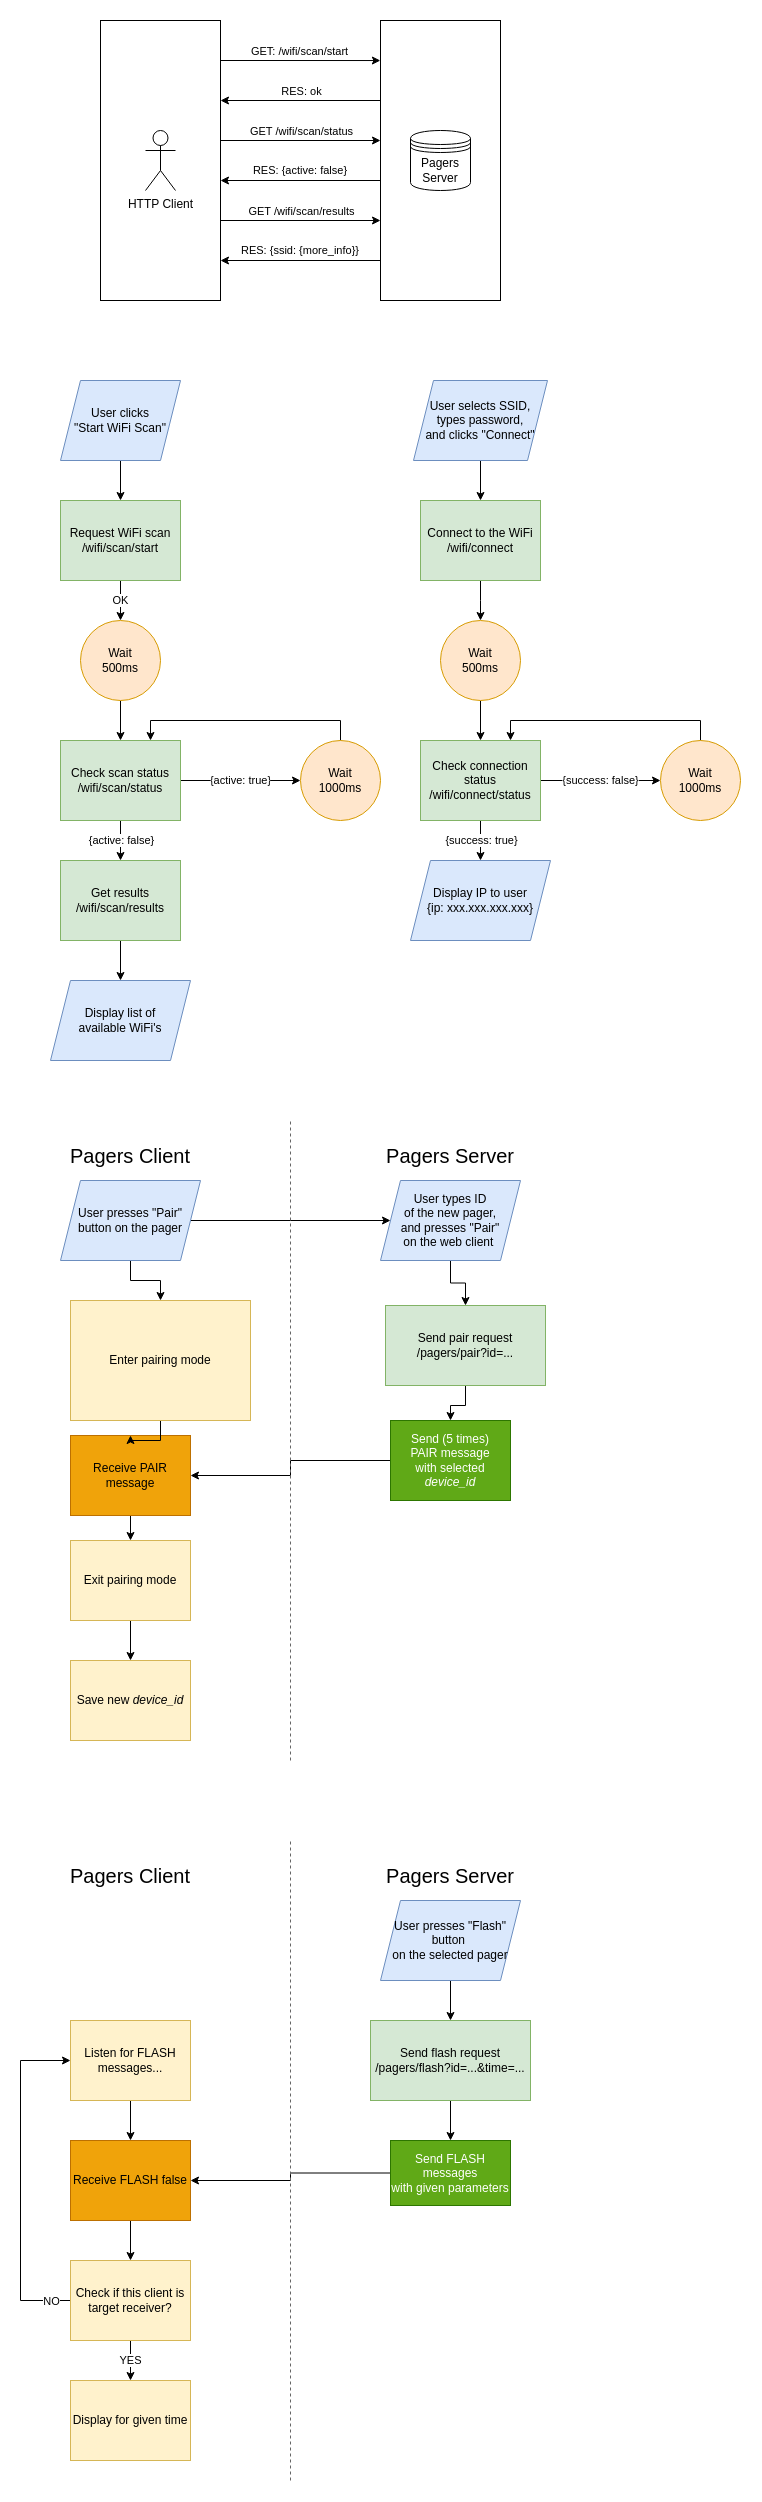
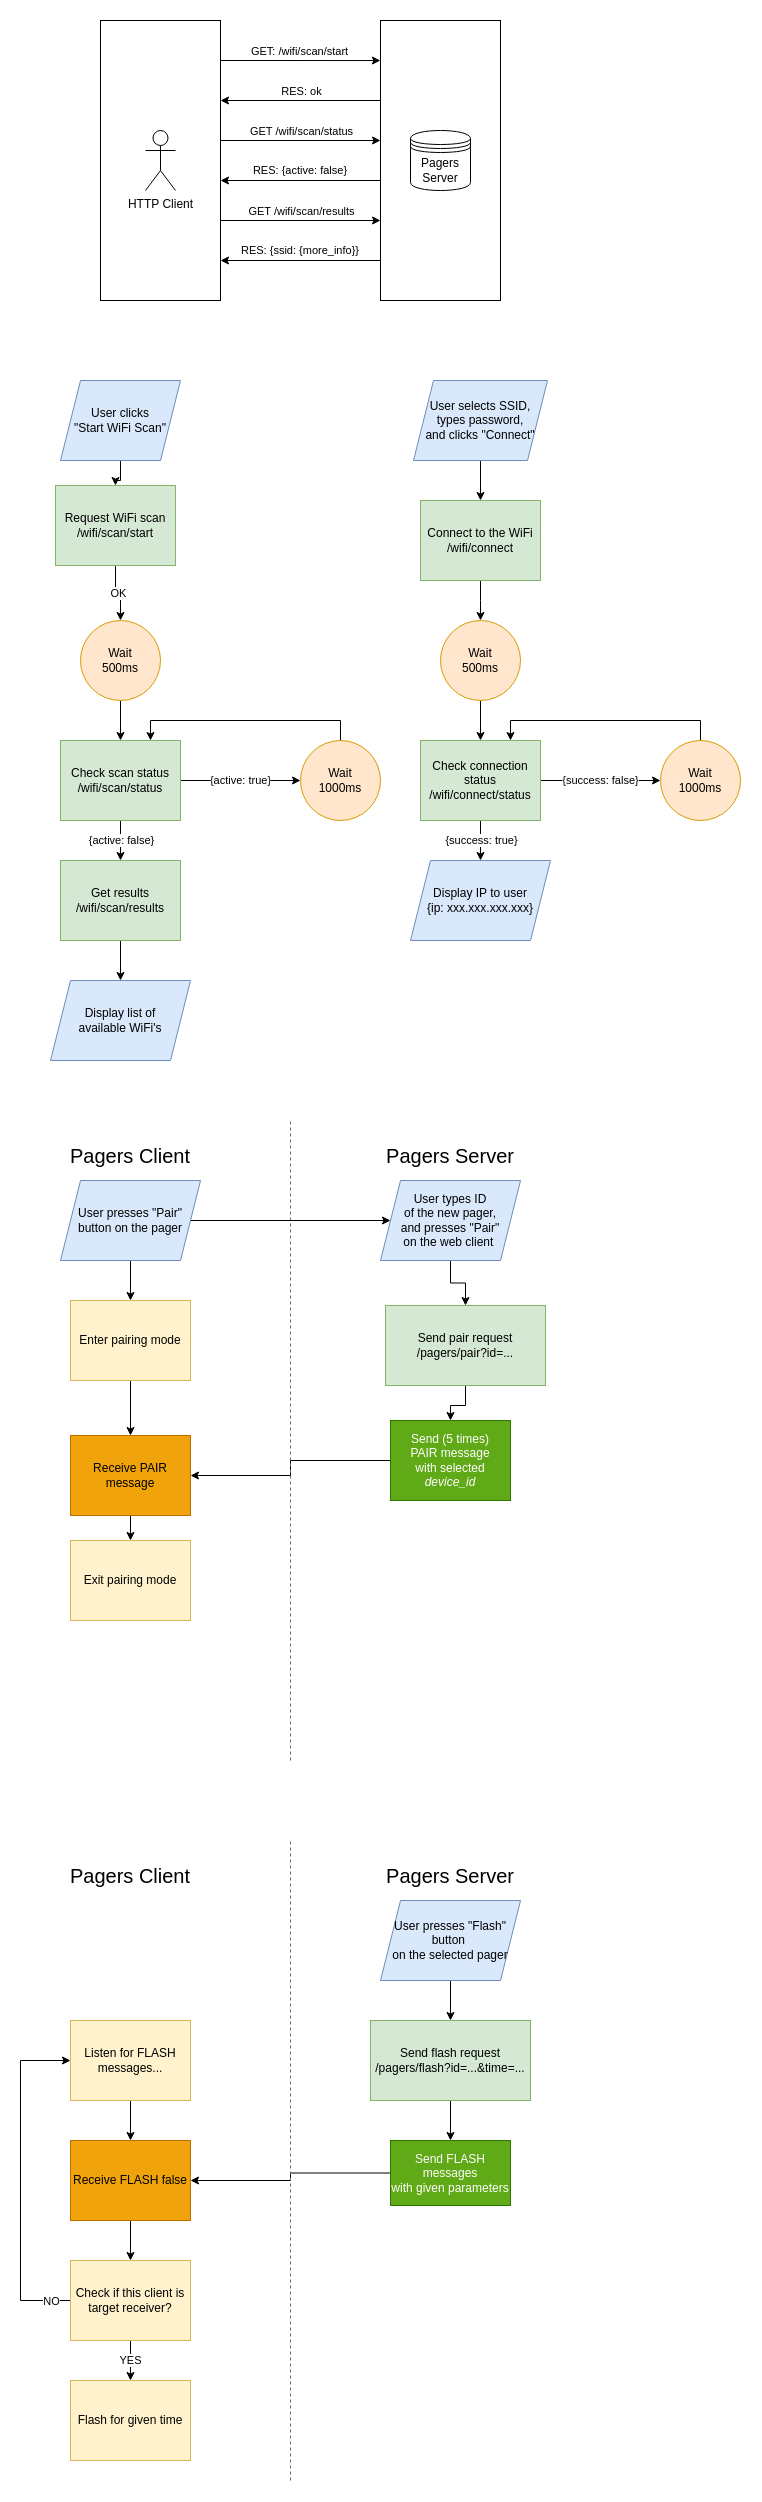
- <mxCell id="19" value="Request WiFi scan&lt;br&gt;/wifi/scan/start" style="rounded=0;whiteSpace=wrap;html=1;fillColor=#d5e8d4;strokeColor=#82b366;" parent="1" vertex="1"><mxGeometry y="500" width="120" height="80" as="geometry" x="60" /></mxCell>
+ <mxCell id="19" value="Request WiFi scan&lt;br&gt;/wifi/scan/start" style="rounded=0;whiteSpace=wrap;html=1;fillColor=#d5e8d4;strokeColor=#82b366;" parent="1" vertex="1"><mxGeometry x="55" y="485" width="120" height="80" as="geometry" /></mxCell>
- <mxCell id="56" value="Enter pairing mode" style="rounded=0;whiteSpace=wrap;html=1;fillColor=#fff2cc;strokeColor=#d6b656;" vertex="1" parent="1"><mxGeometry x="70" y="1300" width="180" height="120" as="geometry" /></mxCell>
+ <mxCell id="56" value="Enter pairing mode" style="rounded=0;whiteSpace=wrap;html=1;fillColor=#fff2cc;strokeColor=#d6b656;" vertex="1" parent="1"><mxGeometry x="70" y="1300" width="120" height="80" as="geometry" /></mxCell>
- <mxCell id="57" style="edgeStyle=orthogonalEdgeStyle;rounded=0;orthogonalLoop=1;jettySize=auto;html=1;" edge="1" parent="1" source="58" target="59"><mxGeometry relative="1" as="geometry" /></mxCell>
- <mxCell id="59" value="Save new &lt;i&gt;device_id&lt;/i&gt;" style="rounded=0;whiteSpace=wrap;html=1;fillColor=#fff2cc;strokeColor=#d6b656;" vertex="1" parent="1"><mxGeometry x="70" y="1660" width="120" height="80" as="geometry" /></mxCell>
- <mxCell id="75" value="Display for given time" style="rounded=0;whiteSpace=wrap;html=1;fillColor=#fff2cc;strokeColor=#d6b656;" vertex="1" parent="1"><mxGeometry x="70" y="2380" width="120" height="80" as="geometry" /></mxCell>
+ <mxCell id="75" value="Flash for given time" style="rounded=0;whiteSpace=wrap;html=1;fillColor=#fff2cc;strokeColor=#d6b656;" vertex="1" parent="1"><mxGeometry x="70" y="2380" width="120" height="80" as="geometry" /></mxCell>
